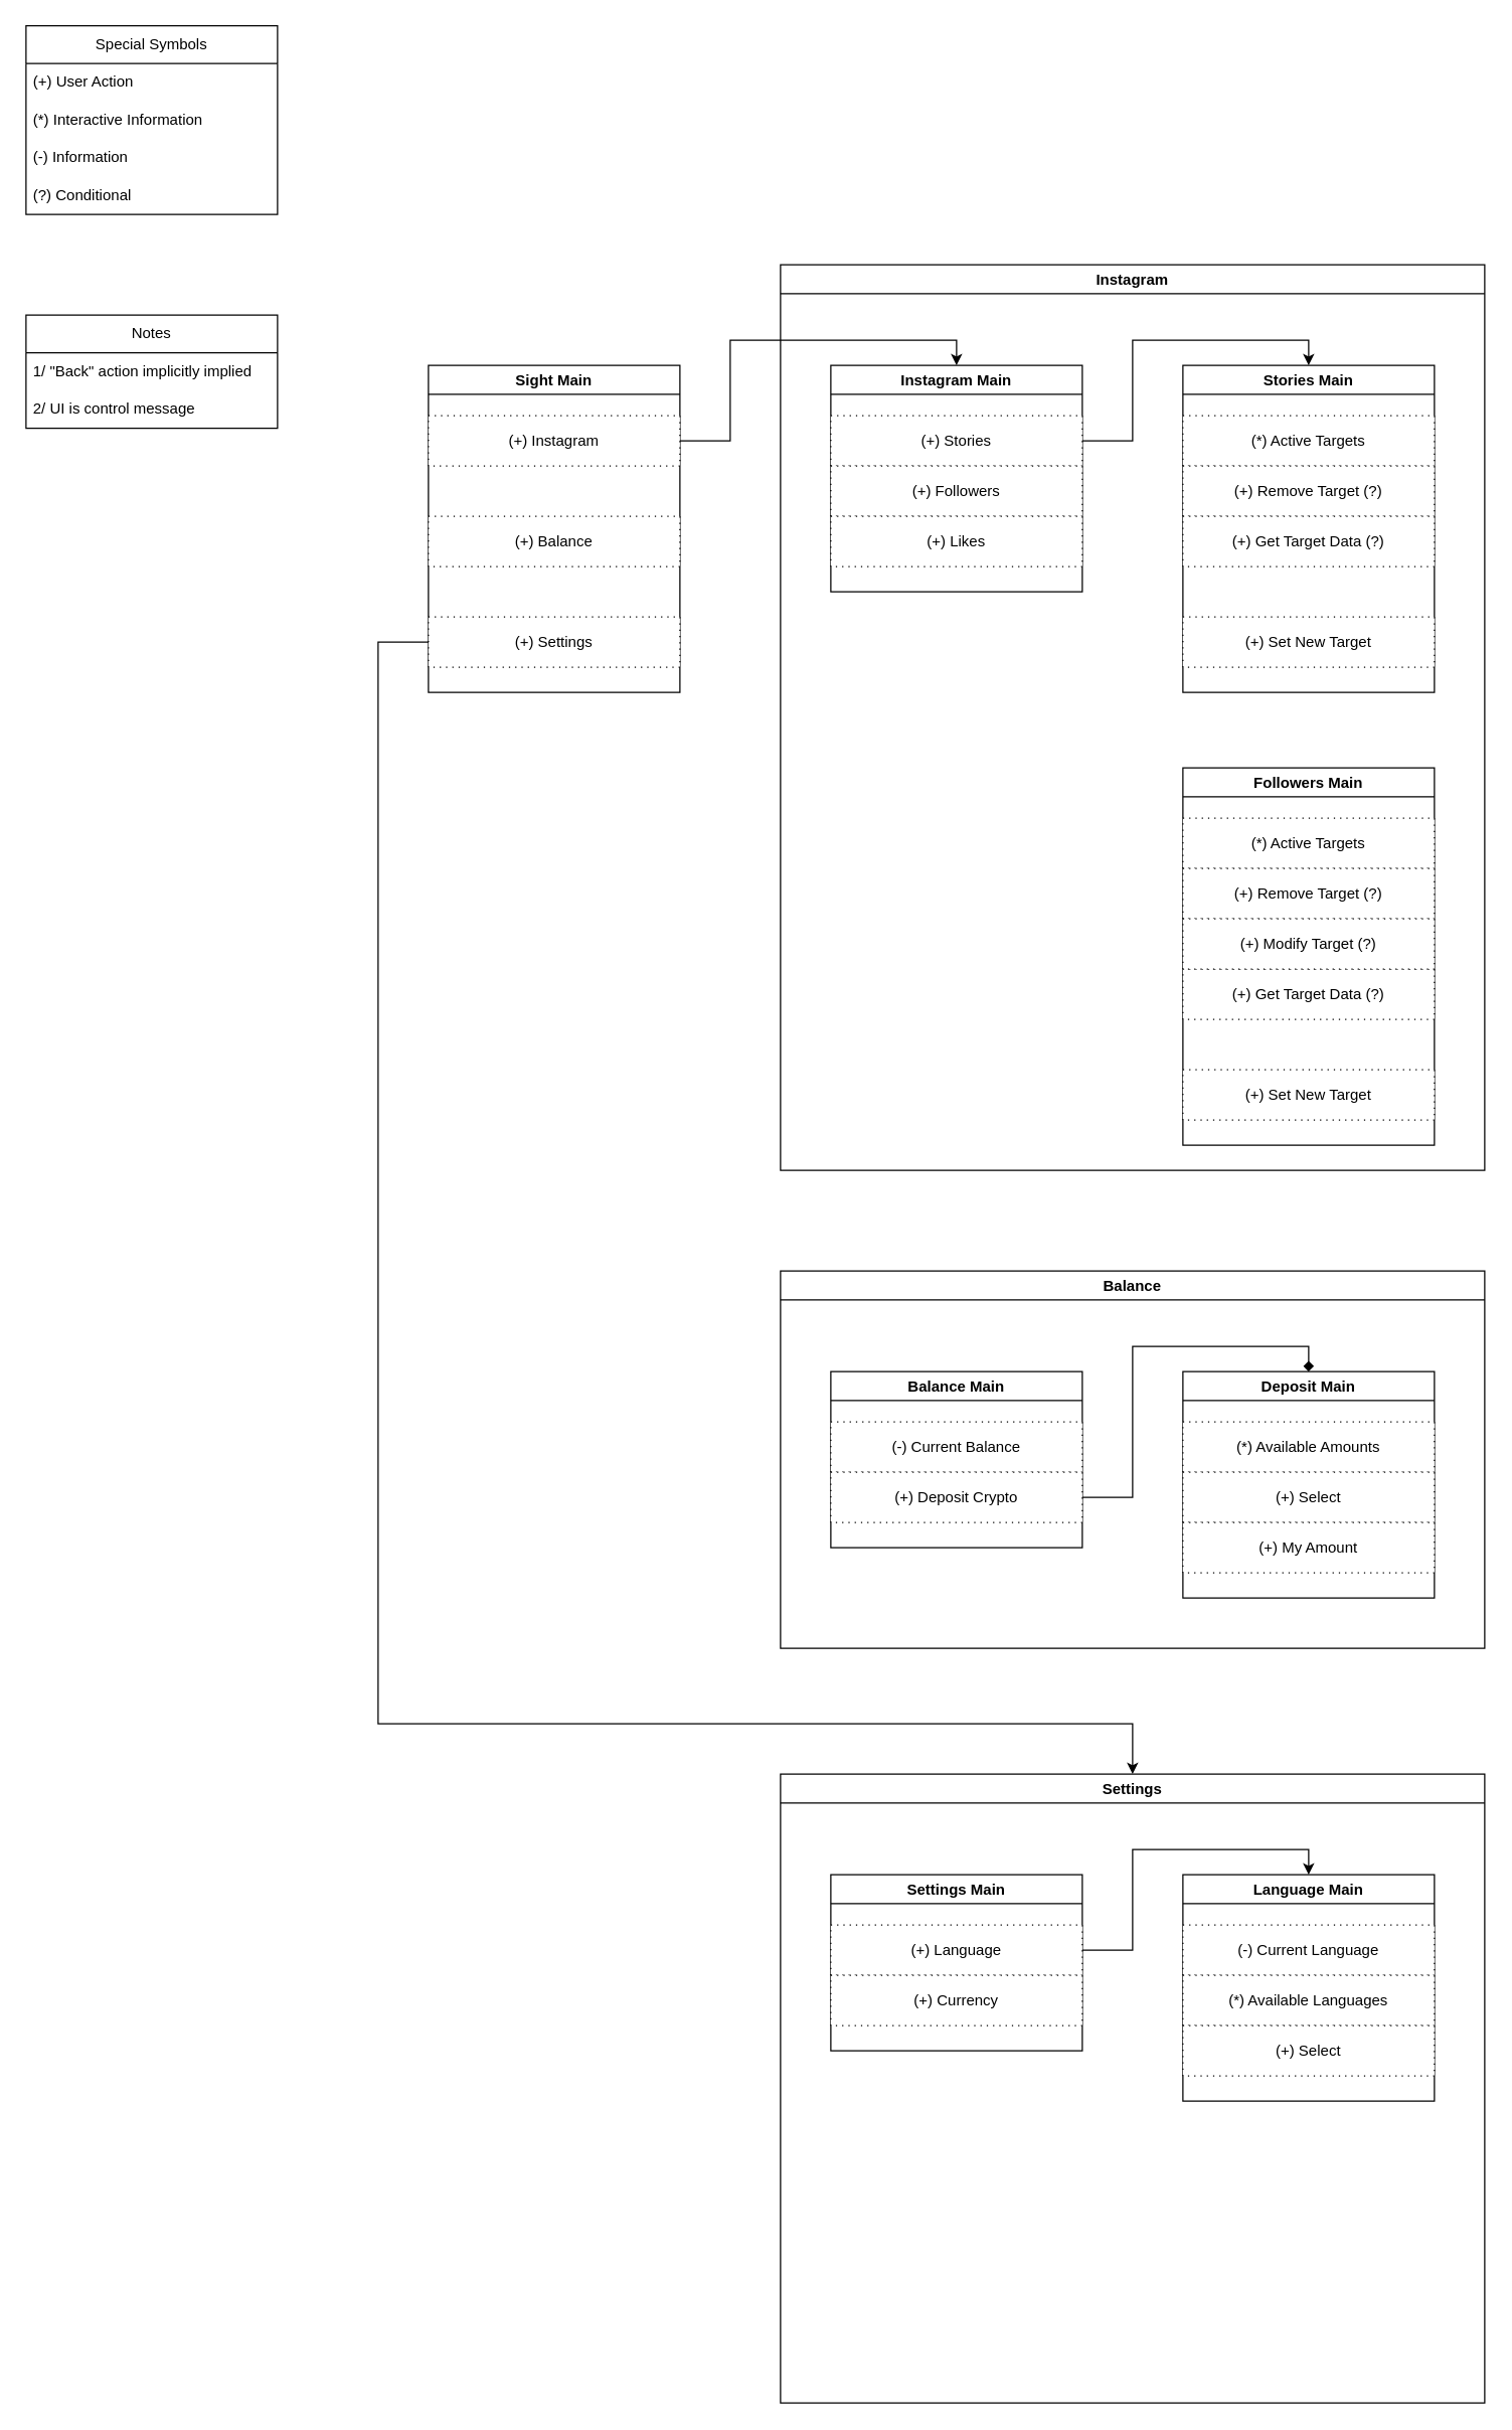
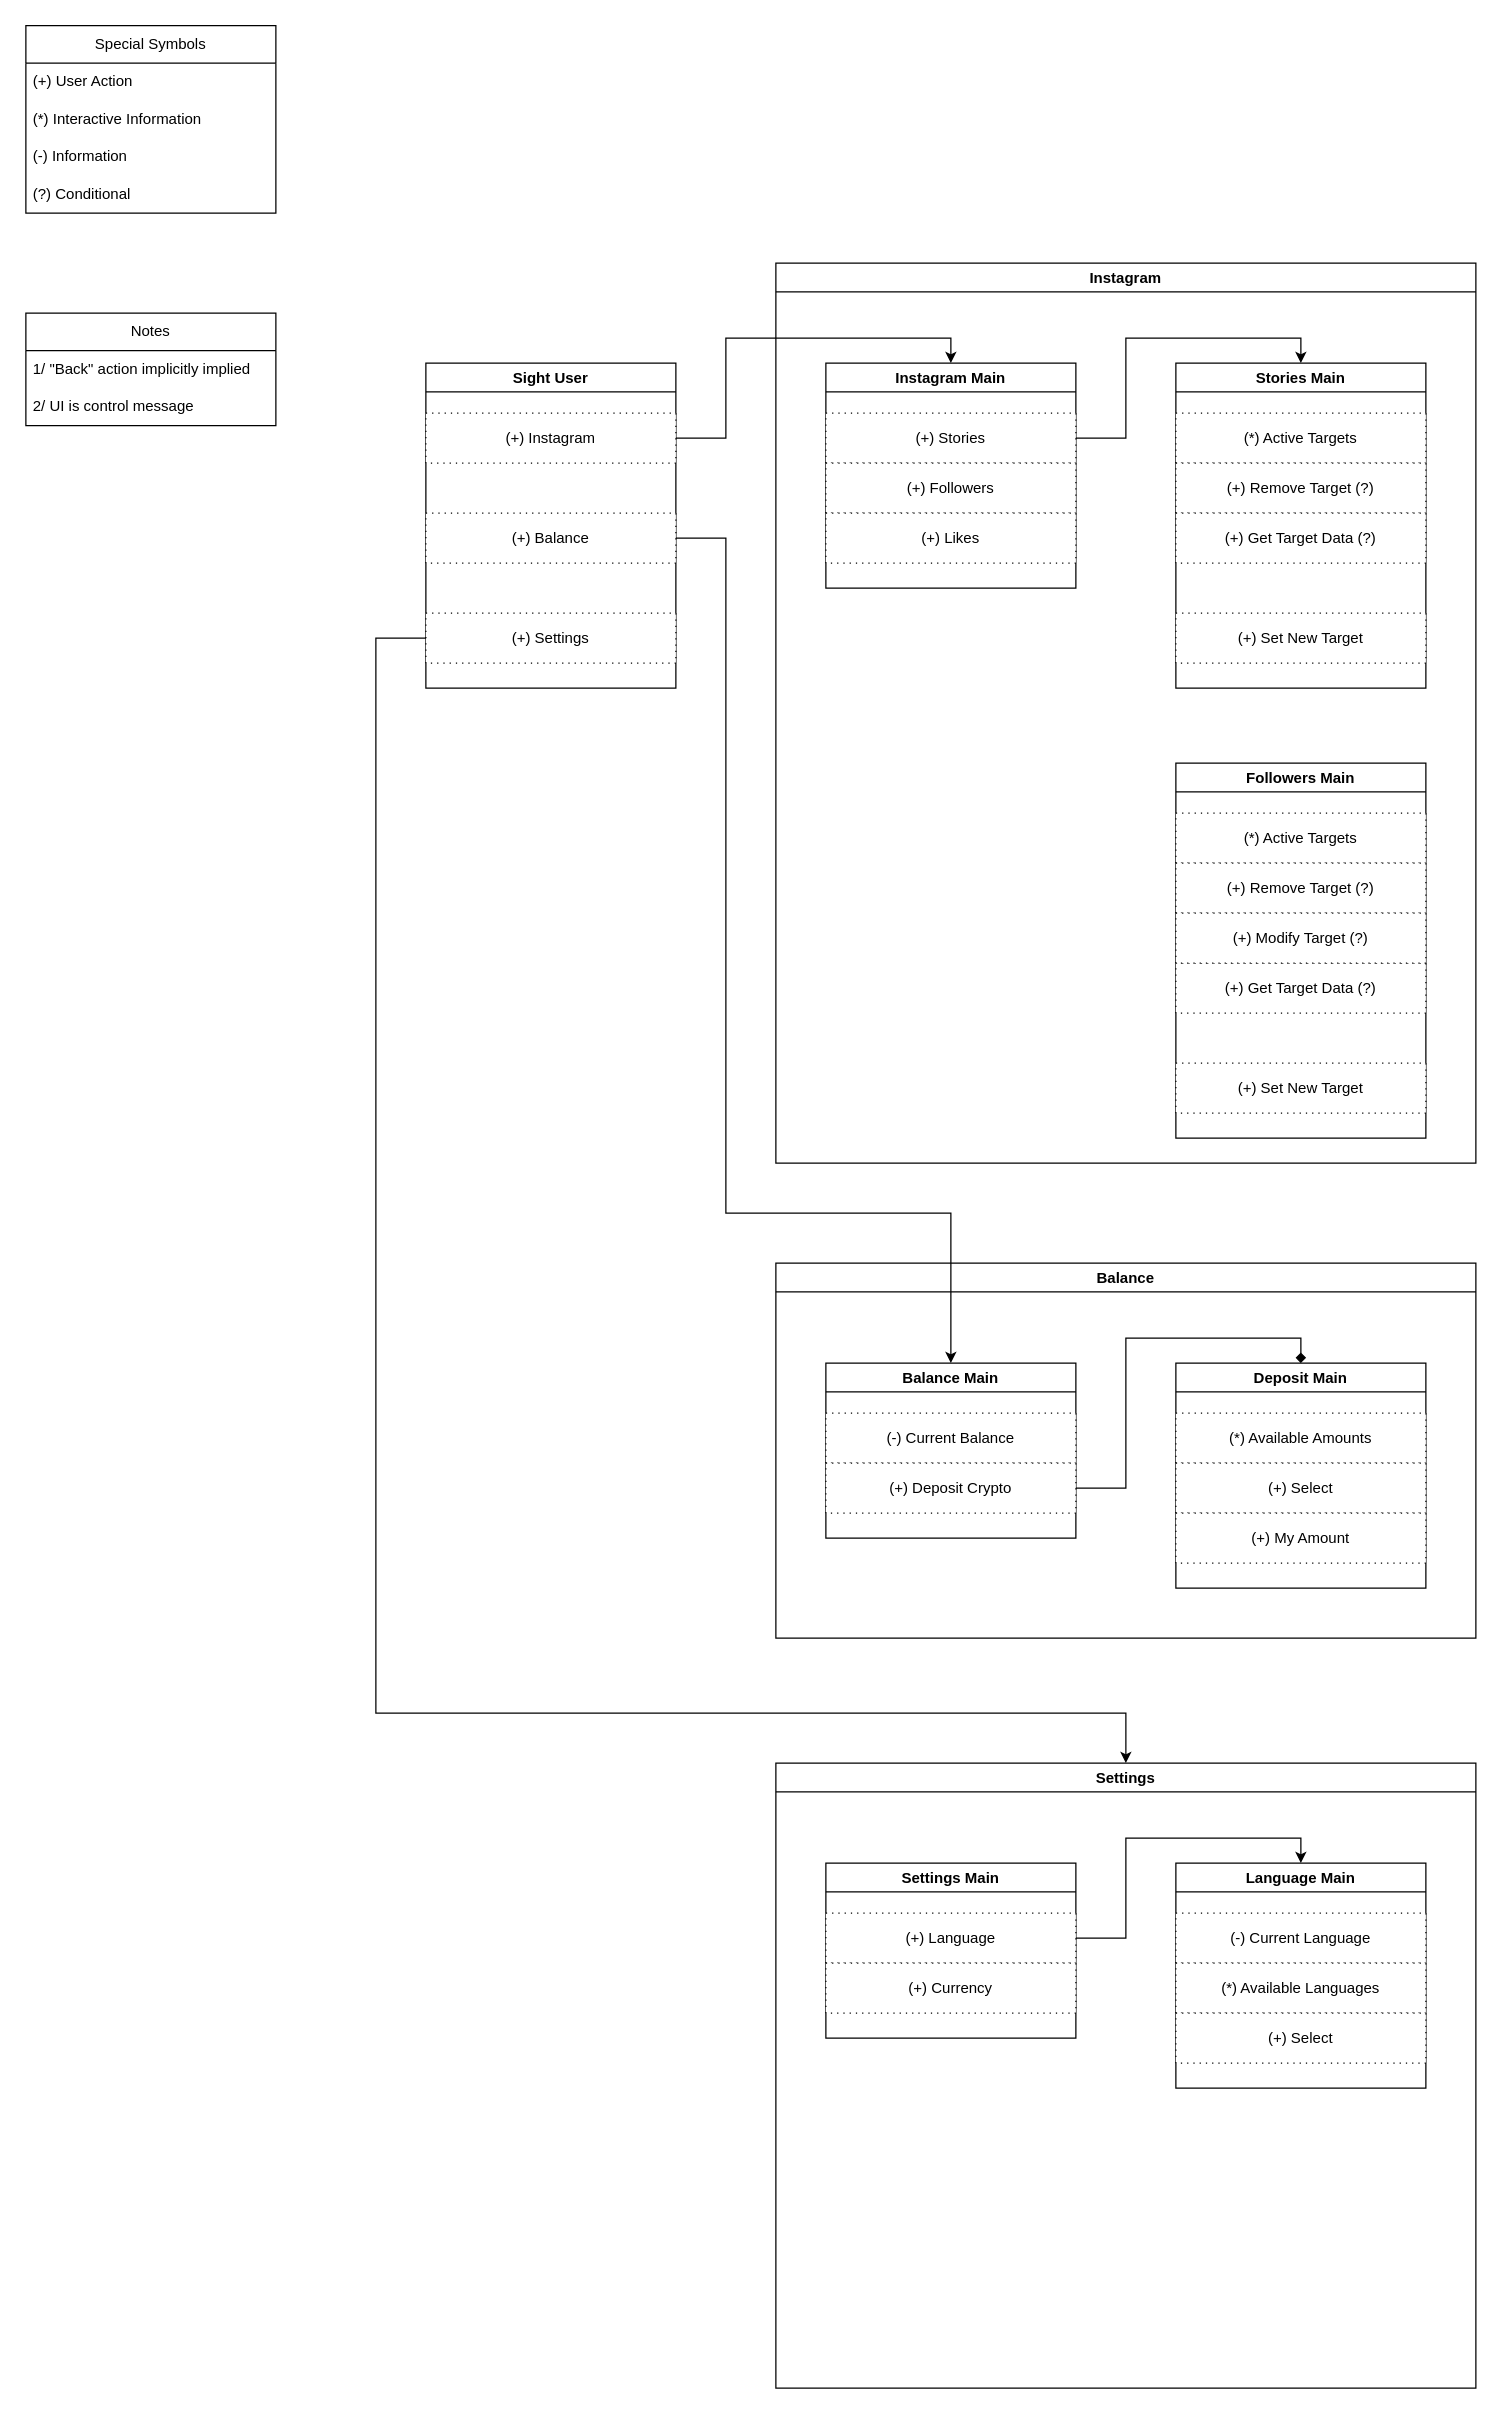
- <mxCell id="2" value="Sight Main" style="swimlane;whiteSpace=wrap;html=1;" parent="1" vertex="1"><mxGeometry x="340" y="290" width="200" height="260" as="geometry" /></mxCell>
+ <mxCell id="2" value="Sight User" style="swimlane;whiteSpace=wrap;html=1;" parent="1" vertex="1"><mxGeometry x="340" y="290" width="200" height="260" as="geometry" /></mxCell>
+ <mxCell id="38" style="edgeStyle=orthogonalEdgeStyle;rounded=0;orthogonalLoop=1;jettySize=auto;html=1;exitX=1;exitY=0.5;exitDx=0;exitDy=0;entryX=0.5;entryY=0;entryDx=0;entryDy=0;" parent="1" source="4" target="30" edge="1"><mxGeometry relative="1" as="geometry"><Array as="points"><mxPoint x="580" y="430" /><mxPoint x="580" y="970" /><mxPoint x="760" y="970" /></Array></mxGeometry></mxCell>
